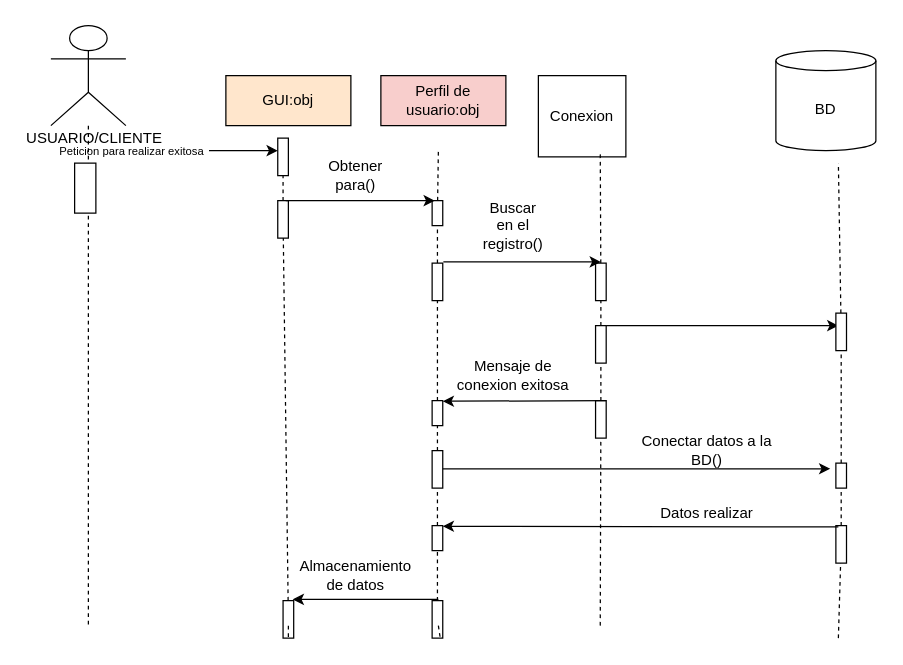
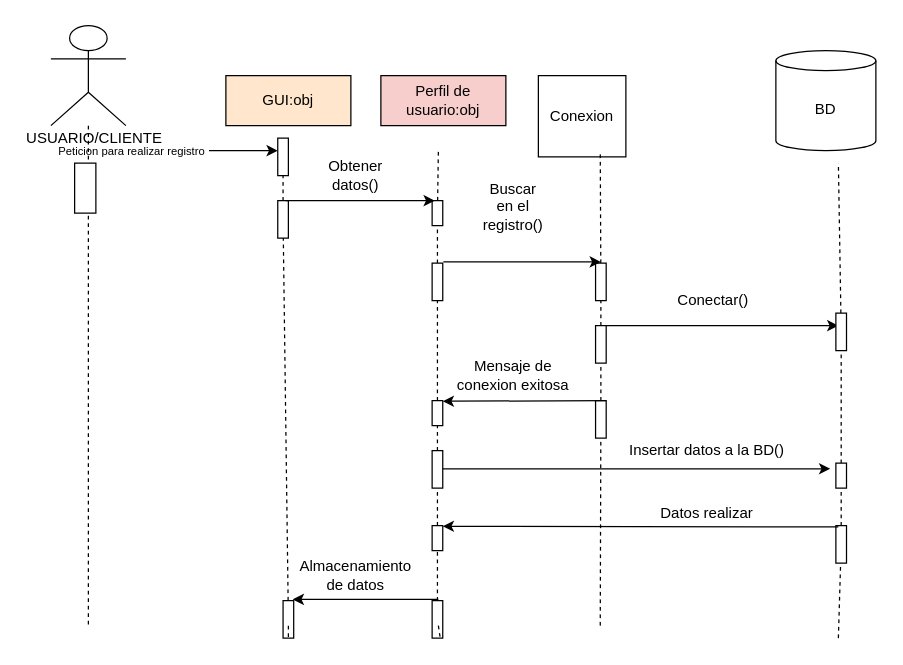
- <mxCell id="2" value="&lt;font style=&quot;font-size: 9px&quot;&gt;Peticion para realizar exitosa&lt;/font&gt;" style="text;html=1;strokeColor=none;fillColor=none;align=center;verticalAlign=middle;whiteSpace=wrap;rounded=0;" parent="1" vertex="1"><mxGeometry x="20" y="110" width="170" height="20" as="geometry" /></mxCell>
+ <mxCell id="2" value="&lt;font style=&quot;font-size: 9px&quot;&gt;Peticion para realizar registro&lt;/font&gt;" style="text;html=1;strokeColor=none;fillColor=none;align=center;verticalAlign=middle;whiteSpace=wrap;rounded=0;" parent="1" vertex="1"><mxGeometry x="20" y="110" width="170" height="20" as="geometry" /></mxCell>
- <mxCell id="39" value="Obtener para()" style="text;html=1;strokeColor=none;fillColor=none;align=center;verticalAlign=middle;whiteSpace=wrap;rounded=0;" parent="1" vertex="1"><mxGeometry x="264" y="130" width="40" height="20" as="geometry" /></mxCell>
+ <mxCell id="39" value="Obtener datos()" style="text;html=1;strokeColor=none;fillColor=none;align=center;verticalAlign=middle;whiteSpace=wrap;rounded=0;" parent="1" vertex="1"><mxGeometry x="264" y="130" width="40" height="20" as="geometry" /></mxCell>
- <mxCell id="42" value="Buscar en el registro()" style="text;html=1;strokeColor=none;fillColor=none;align=center;verticalAlign=middle;whiteSpace=wrap;rounded=0;" parent="1" vertex="1"><mxGeometry x="390" y="170" width="40" height="20" as="geometry" /></mxCell>
+ <mxCell id="42" value="Buscar en el registro()" style="text;html=1;strokeColor=none;fillColor=none;align=center;verticalAlign=middle;whiteSpace=wrap;rounded=0;" parent="1" vertex="1"><mxGeometry x="390" y="155" width="40" height="20" as="geometry" /></mxCell>
+ <mxCell id="43" value="Conectar()" style="text;html=1;strokeColor=none;fillColor=none;align=center;verticalAlign=middle;whiteSpace=wrap;rounded=0;" parent="1" vertex="1"><mxGeometry x="550" y="230" width="40" height="20" as="geometry" /></mxCell>
- <mxCell id="58" value="Conectar datos a la BD()" style="text;html=1;strokeColor=none;fillColor=none;align=center;verticalAlign=middle;whiteSpace=wrap;rounded=0;" parent="1" vertex="1"><mxGeometry x="500" y="350" width="130" height="20" as="geometry" /></mxCell>
+ <mxCell id="58" value="Insertar datos a la BD()" style="text;html=1;strokeColor=none;fillColor=none;align=center;verticalAlign=middle;whiteSpace=wrap;rounded=0;" parent="1" vertex="1"><mxGeometry x="500" y="350" width="130" height="20" as="geometry" /></mxCell>
